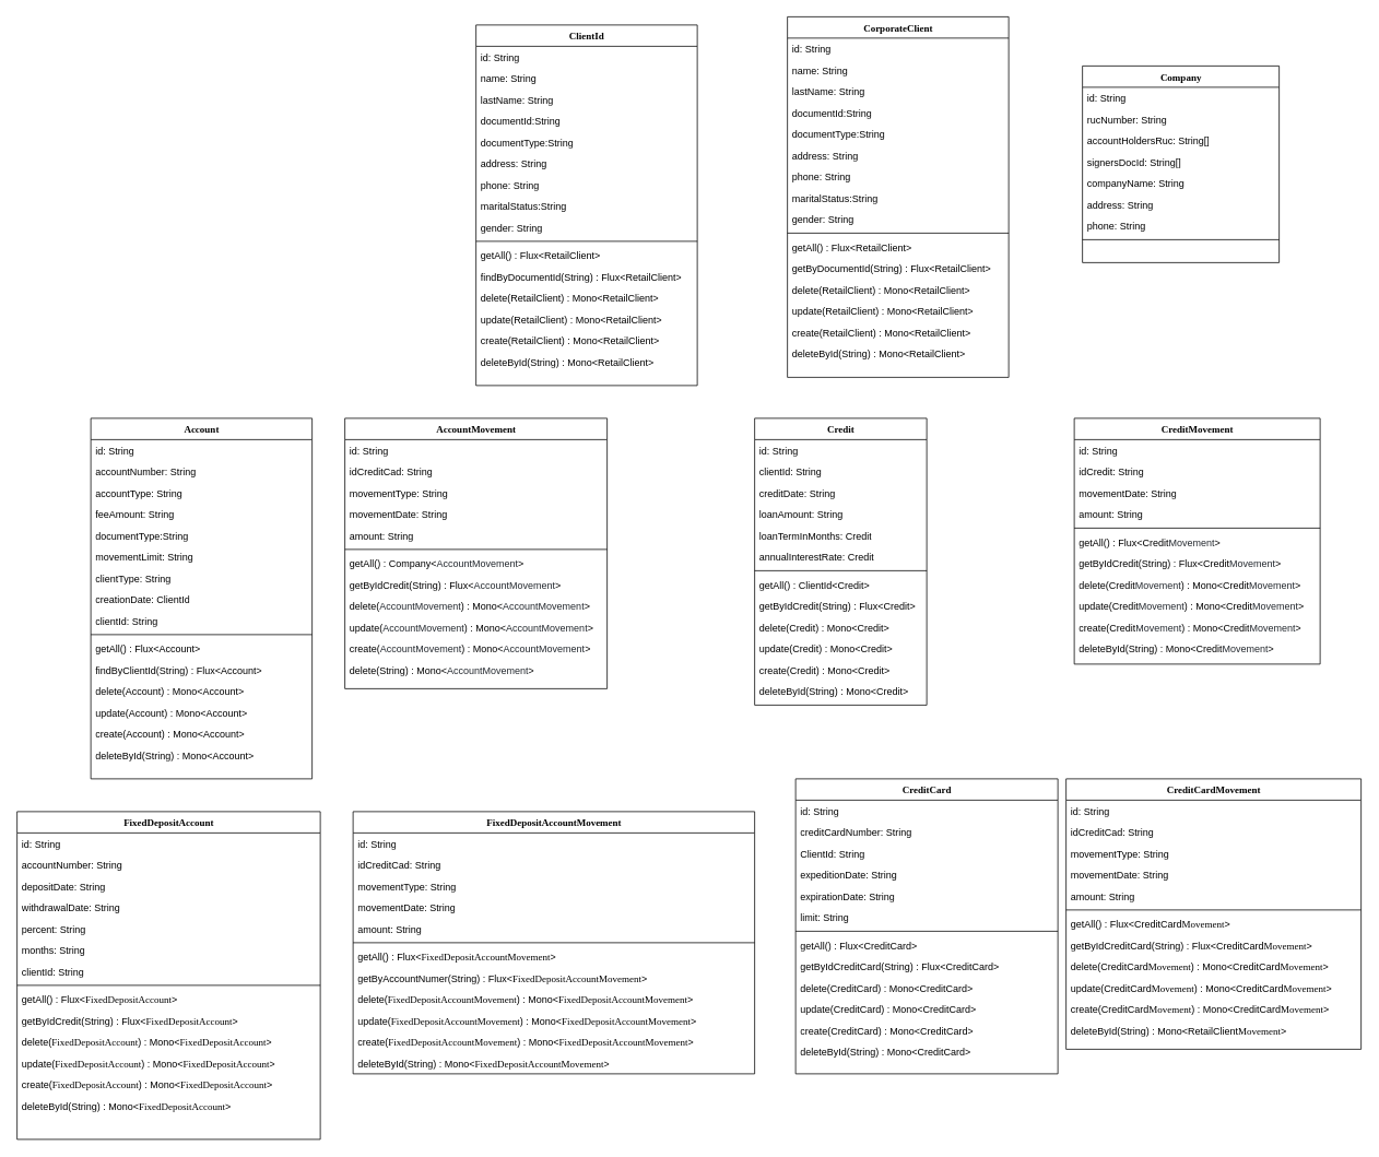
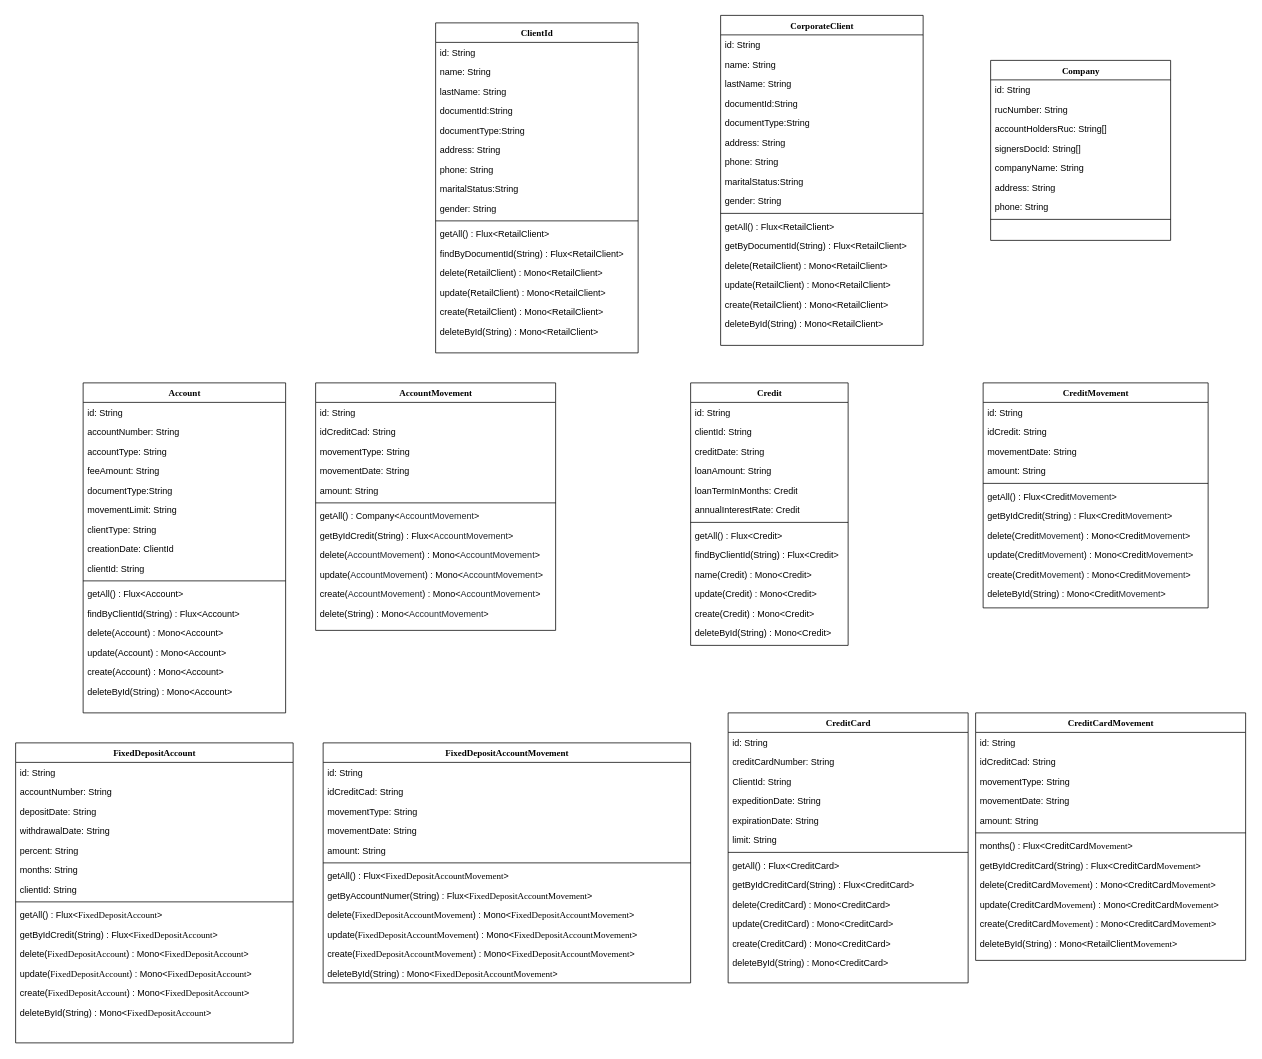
- <mxCell id="111" value="getAll() : ClientId&amp;lt;Credit&amp;gt;" style="text;html=1;strokeColor=none;fillColor=none;align=left;verticalAlign=top;spacingLeft=4;spacingRight=4;whiteSpace=wrap;overflow=hidden;rotatable=0;points=[[0,0.5],[1,0.5]];portConstraint=eastwest;" vertex="1" parent="103"><mxGeometry y="190" width="210" height="26" as="geometry" /></mxCell>
+ <mxCell id="111" value="getAll() : Flux&amp;lt;Credit&amp;gt;" style="text;html=1;strokeColor=none;fillColor=none;align=left;verticalAlign=top;spacingLeft=4;spacingRight=4;whiteSpace=wrap;overflow=hidden;rotatable=0;points=[[0,0.5],[1,0.5]];portConstraint=eastwest;" vertex="1" parent="103"><mxGeometry y="190" width="210" height="26" as="geometry" /></mxCell>
- <mxCell id="112" value="getByIdCredit(String) : Flux&amp;lt;Credit&amp;gt;" style="text;html=1;strokeColor=none;fillColor=none;align=left;verticalAlign=top;spacingLeft=4;spacingRight=4;whiteSpace=wrap;overflow=hidden;rotatable=0;points=[[0,0.5],[1,0.5]];portConstraint=eastwest;" vertex="1" parent="103"><mxGeometry y="216" width="210" height="26" as="geometry" /></mxCell>
+ <mxCell id="112" value="findByClientId(String) : Flux&amp;lt;Credit&amp;gt;" style="text;html=1;strokeColor=none;fillColor=none;align=left;verticalAlign=top;spacingLeft=4;spacingRight=4;whiteSpace=wrap;overflow=hidden;rotatable=0;points=[[0,0.5],[1,0.5]];portConstraint=eastwest;" vertex="1" parent="103"><mxGeometry y="216" width="210" height="26" as="geometry" /></mxCell>
- <mxCell id="113" value="delete(Credit) : Mono&amp;lt;Credit&amp;gt;" style="text;html=1;strokeColor=none;fillColor=none;align=left;verticalAlign=top;spacingLeft=4;spacingRight=4;whiteSpace=wrap;overflow=hidden;rotatable=0;points=[[0,0.5],[1,0.5]];portConstraint=eastwest;" vertex="1" parent="103"><mxGeometry y="242" width="210" height="26" as="geometry" /></mxCell>
+ <mxCell id="113" value="name(Credit) : Mono&amp;lt;Credit&amp;gt;" style="text;html=1;strokeColor=none;fillColor=none;align=left;verticalAlign=top;spacingLeft=4;spacingRight=4;whiteSpace=wrap;overflow=hidden;rotatable=0;points=[[0,0.5],[1,0.5]];portConstraint=eastwest;" vertex="1" parent="103"><mxGeometry y="242" width="210" height="26" as="geometry" /></mxCell>
- <mxCell id="150" value="getAll() : Flux&amp;lt;CreditCard&lt;span style=&quot;font-family: &amp;#34;verdana&amp;#34; ; text-align: center&quot;&gt;Movement&lt;/span&gt;&amp;gt;" style="text;html=1;strokeColor=none;fillColor=none;align=left;verticalAlign=top;spacingLeft=4;spacingRight=4;whiteSpace=wrap;overflow=hidden;rotatable=0;points=[[0,0.5],[1,0.5]];portConstraint=eastwest;" vertex="1" parent="143"><mxGeometry y="164" width="360" height="26" as="geometry" /></mxCell>
+ <mxCell id="150" value="months() : Flux&amp;lt;CreditCard&lt;span style=&quot;font-family: &amp;#34;verdana&amp;#34; ; text-align: center&quot;&gt;Movement&lt;/span&gt;&amp;gt;" style="text;html=1;strokeColor=none;fillColor=none;align=left;verticalAlign=top;spacingLeft=4;spacingRight=4;whiteSpace=wrap;overflow=hidden;rotatable=0;points=[[0,0.5],[1,0.5]];portConstraint=eastwest;" vertex="1" parent="143"><mxGeometry y="164" width="360" height="26" as="geometry" /></mxCell>
